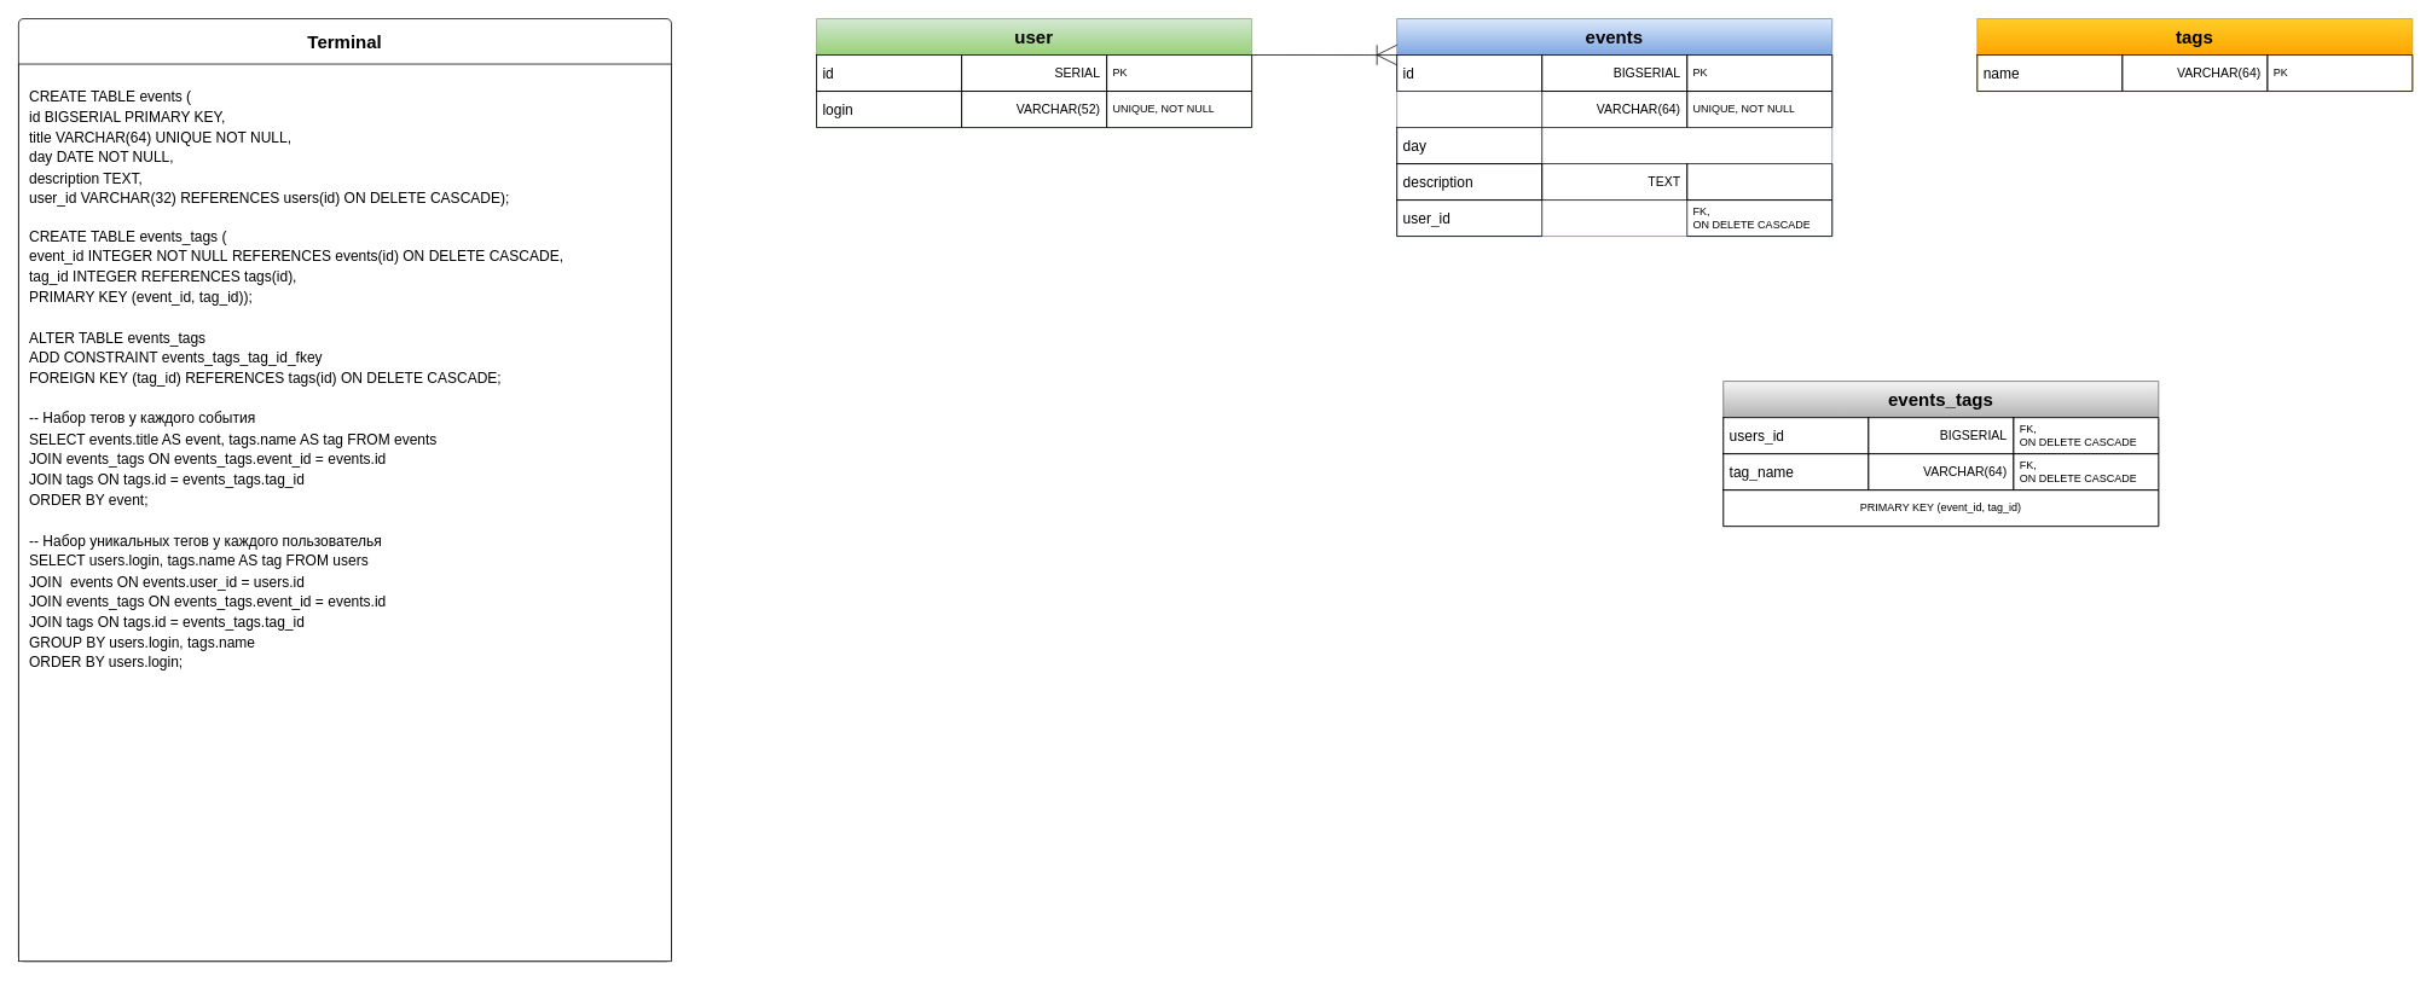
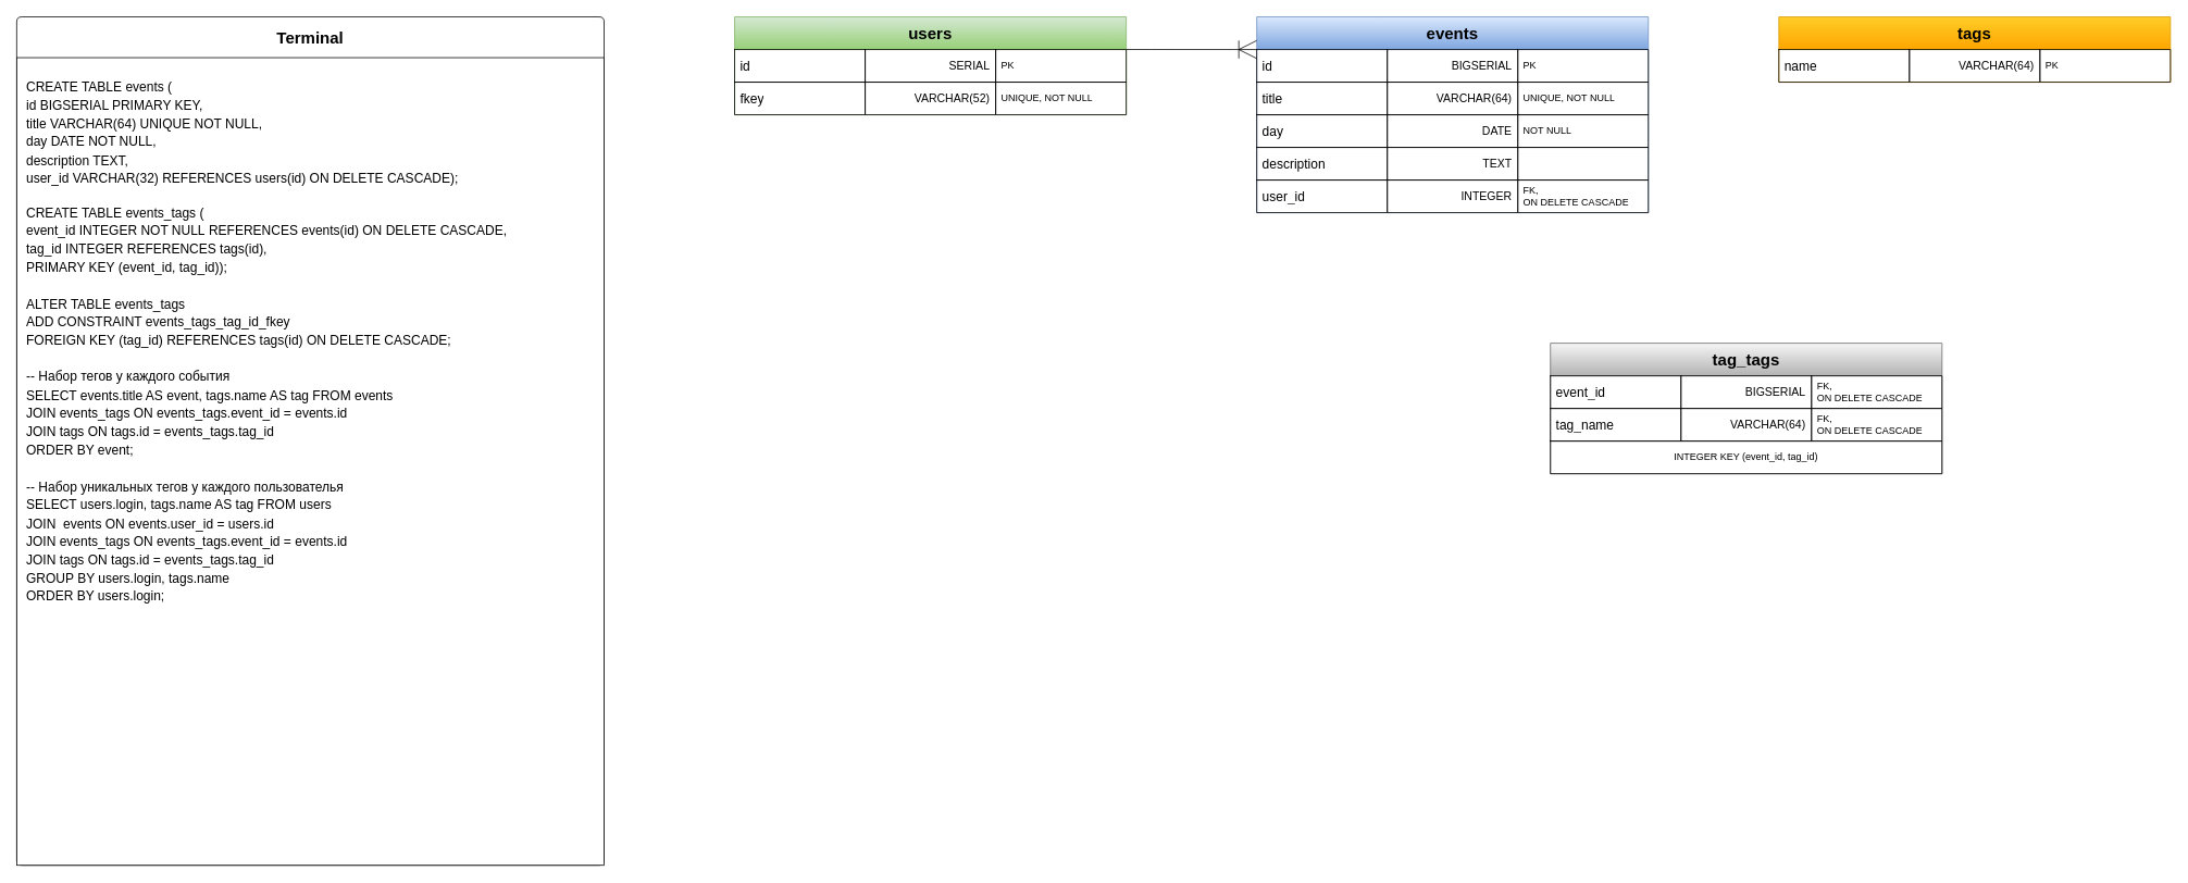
- <mxCell id="2" value="user" style="swimlane;whiteSpace=wrap;html=1;startSize=40;fontStyle=1;fontSize=20;fillColor=#d5e8d4;gradientColor=#97d077;strokeColor=light-dark(#82B366,#FFFFFF);" parent="1" vertex="1"><mxGeometry x="900" y="20" width="480" height="120" as="geometry" /></mxCell>
+ <mxCell id="2" value="users" style="swimlane;whiteSpace=wrap;html=1;startSize=40;fontStyle=1;fontSize=20;fillColor=#d5e8d4;gradientColor=#97d077;strokeColor=light-dark(#82B366,#FFFFFF);" parent="1" vertex="1"><mxGeometry x="900" y="20" width="480" height="120" as="geometry" /></mxCell>
- <mxCell id="7" value="login" style="shape=partialRectangle;connectable=0;fillColor=none;top=1;left=1;bottom=1;right=1;align=left;spacingLeft=5;fontStyle=0;overflow=hidden;html=1;whiteSpace=wrap;spacingRight=5;fontSize=16;strokeColor=default;verticalAlign=middle;fontFamily=Helvetica;fontColor=default;" parent="2" vertex="1"><mxGeometry y="80" width="160" height="40" as="geometry"><mxRectangle width="180" height="30" as="alternateBounds" /></mxGeometry></mxCell>
+ <mxCell id="7" value="fkey" style="shape=partialRectangle;connectable=0;fillColor=none;top=1;left=1;bottom=1;right=1;align=left;spacingLeft=5;fontStyle=0;overflow=hidden;html=1;whiteSpace=wrap;spacingRight=5;fontSize=16;strokeColor=default;verticalAlign=middle;fontFamily=Helvetica;fontColor=default;" parent="2" vertex="1"><mxGeometry y="80" width="160" height="40" as="geometry"><mxRectangle width="180" height="30" as="alternateBounds" /></mxGeometry></mxCell>
+ <mxCell id="14" value="title" style="shape=partialRectangle;connectable=0;fillColor=none;top=1;left=1;bottom=1;right=1;align=left;spacingLeft=5;fontStyle=0;overflow=hidden;html=1;whiteSpace=wrap;spacingRight=5;fontSize=16;strokeColor=default;verticalAlign=middle;fontFamily=Helvetica;fontColor=default;" parent="9" vertex="1"><mxGeometry y="80" width="160" height="40" as="geometry"><mxRectangle width="180" height="30" as="alternateBounds" /></mxGeometry></mxCell>
+ <mxCell id="16" value="DATE" style="shape=partialRectangle;connectable=0;fillColor=none;top=1;left=1;bottom=1;right=1;align=right;spacingLeft=5;fontStyle=0;overflow=hidden;html=1;whiteSpace=wrap;spacingRight=5;fontSize=14;strokeColor=default;verticalAlign=middle;fontFamily=Helvetica;fontColor=default;" parent="9" vertex="1"><mxGeometry x="160" y="120" width="160" height="40" as="geometry"><mxRectangle width="180" height="30" as="alternateBounds" /></mxGeometry></mxCell>
+ <mxCell id="18" value="NOT NULL" style="shape=partialRectangle;connectable=0;fillColor=none;top=1;left=1;bottom=1;right=1;align=left;spacingLeft=5;fontStyle=0;overflow=hidden;html=1;whiteSpace=wrap;spacingRight=5;fontSize=12;strokeColor=default;verticalAlign=middle;fontFamily=Helvetica;fontColor=default;" parent="9" vertex="1"><mxGeometry x="320" y="120" width="160" height="40" as="geometry"><mxRectangle width="180" height="30" as="alternateBounds" /></mxGeometry></mxCell>
+ <mxCell id="22" value="INTEGER" style="shape=partialRectangle;connectable=0;fillColor=none;top=1;left=1;bottom=1;right=1;align=right;spacingLeft=5;fontStyle=0;overflow=hidden;html=1;whiteSpace=wrap;spacingRight=5;fontSize=14;strokeColor=default;verticalAlign=middle;fontFamily=Helvetica;fontColor=default;" parent="9" vertex="1"><mxGeometry x="160" y="200" width="160" height="40" as="geometry"><mxRectangle width="180" height="30" as="alternateBounds" /></mxGeometry></mxCell>
- <mxCell id="29" value="events_tags" style="swimlane;whiteSpace=wrap;html=1;startSize=40;fontStyle=1;fontSize=20;fillColor=#f5f5f5;gradientColor=#b3b3b3;strokeColor=light-dark(#666666,#FFFFFF);" parent="1" vertex="1"><mxGeometry x="1900" y="420" width="480" height="160" as="geometry" /></mxCell>
+ <mxCell id="29" value="tag_tags" style="swimlane;whiteSpace=wrap;html=1;startSize=40;fontStyle=1;fontSize=20;fillColor=#f5f5f5;gradientColor=#b3b3b3;strokeColor=light-dark(#666666,#FFFFFF);" parent="1" vertex="1"><mxGeometry x="1900" y="420" width="480" height="160" as="geometry" /></mxCell>
- <mxCell id="31" value="users_id" style="shape=partialRectangle;connectable=0;fillColor=none;top=1;left=1;bottom=1;right=1;align=left;spacingLeft=5;fontStyle=0;overflow=hidden;html=1;whiteSpace=wrap;spacingRight=5;fontSize=16;strokeColor=default;verticalAlign=middle;fontFamily=Helvetica;fontColor=default;" parent="29" vertex="1"><mxGeometry y="40" width="160" height="40" as="geometry"><mxRectangle width="180" height="30" as="alternateBounds" /></mxGeometry></mxCell>
+ <mxCell id="31" value="event_id" style="shape=partialRectangle;connectable=0;fillColor=none;top=1;left=1;bottom=1;right=1;align=left;spacingLeft=5;fontStyle=0;overflow=hidden;html=1;whiteSpace=wrap;spacingRight=5;fontSize=16;strokeColor=default;verticalAlign=middle;fontFamily=Helvetica;fontColor=default;" parent="29" vertex="1"><mxGeometry y="40" width="160" height="40" as="geometry"><mxRectangle width="180" height="30" as="alternateBounds" /></mxGeometry></mxCell>
- <mxCell id="36" value="PRIMARY KEY (event_id, tag_id)" style="shape=partialRectangle;connectable=0;fillColor=none;top=1;left=1;bottom=1;right=1;align=center;spacingLeft=5;fontStyle=0;overflow=hidden;html=1;whiteSpace=wrap;spacingRight=5;fontSize=12;strokeColor=default;verticalAlign=middle;fontFamily=Helvetica;fontColor=default;" parent="29" vertex="1"><mxGeometry y="120" width="480" height="40" as="geometry"><mxRectangle width="180" height="30" as="alternateBounds" /></mxGeometry></mxCell>
+ <mxCell id="36" value="INTEGER KEY (event_id, tag_id)" style="shape=partialRectangle;connectable=0;fillColor=none;top=1;left=1;bottom=1;right=1;align=center;spacingLeft=5;fontStyle=0;overflow=hidden;html=1;whiteSpace=wrap;spacingRight=5;fontSize=12;strokeColor=default;verticalAlign=middle;fontFamily=Helvetica;fontColor=default;" parent="29" vertex="1"><mxGeometry y="120" width="480" height="40" as="geometry"><mxRectangle width="180" height="30" as="alternateBounds" /></mxGeometry></mxCell>
